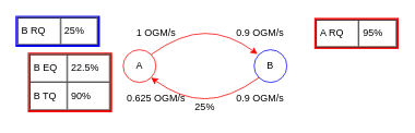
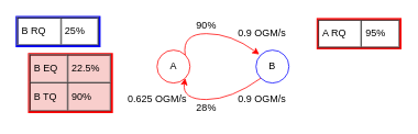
+ <mxCell id="7" value="90%" style="text;html=1;strokeColor=none;fillColor=none;align=center;verticalAlign=middle;whiteSpace=wrap;rounded=0;" parent="1" vertex="1"><mxGeometry x="230" y="20" width="40" height="20" as="geometry" /></mxCell>
- <mxCell id="8" value="1 OGM/s" style="text;html=1;align=center;verticalAlign=middle;resizable=0;points=[];autosize=1;" vertex="1" parent="1"><mxGeometry x="160" y="30" width="60" height="20" as="geometry" /></mxCell>
- <mxCell id="2" value="A" style="ellipse;whiteSpace=wrap;html=1;strokeColor=#FF0000;" parent="1" vertex="1"><mxGeometry x="150" y="60" width="40" height="40" as="geometry" /></mxCell>
+ <mxCell id="2" value="A" style="ellipse;whiteSpace=wrap;html=1;strokeColor=#FF0000;" parent="1" vertex="1"><mxGeometry x="190" y="60" width="40" height="40" as="geometry" /></mxCell>
- <mxCell id="12" value="&lt;table style=&quot;font-size: 1em ; width: 100% ; height: 100%&quot; cellspacing=&quot;0&quot; cellpadding=&quot;4&quot; border=&quot;1&quot;&gt;&lt;tbody&gt;&lt;tr&gt;&lt;td&gt;B EQ&lt;br&gt;&lt;/td&gt;&lt;td&gt;22.5%&lt;br&gt;&lt;/td&gt;&lt;/tr&gt;&lt;tr&gt;&lt;td&gt;B TQ&lt;br&gt;&lt;/td&gt;&lt;td&gt;90%&lt;br&gt;&lt;/td&gt;&lt;/tr&gt;&lt;/tbody&gt;&lt;/table&gt; " style="verticalAlign=top;align=left;overflow=fill;fontSize=12;fontFamily=Helvetica;html=1;strokeColor=#FF0000;strokeWidth=3;" vertex="1" parent="1"><mxGeometry x="35" y="65" width="100" height="70" as="geometry" /></mxCell>
+ <mxCell id="12" value="&lt;table style=&quot;font-size: 1em ; width: 100% ; height: 100%&quot; cellspacing=&quot;0&quot; cellpadding=&quot;4&quot; border=&quot;1&quot;&gt;&lt;tbody&gt;&lt;tr&gt;&lt;td&gt;B EQ&lt;br&gt;&lt;/td&gt;&lt;td&gt;22.5%&lt;br&gt;&lt;/td&gt;&lt;/tr&gt;&lt;tr&gt;&lt;td&gt;B TQ&lt;br&gt;&lt;/td&gt;&lt;td&gt;90%&lt;br&gt;&lt;/td&gt;&lt;/tr&gt;&lt;/tbody&gt;&lt;/table&gt; " style="verticalAlign=top;align=left;overflow=fill;fontSize=12;fontFamily=Helvetica;html=1;strokeColor=#FF0000;strokeWidth=3;fillColor=#f8cecc;" vertex="1" parent="1"><mxGeometry x="35" y="65" width="100" height="70" as="geometry" /></mxCell>
- <mxCell id="6" value="25%" style="text;html=1;strokeColor=none;fillColor=none;align=center;verticalAlign=middle;whiteSpace=wrap;rounded=0;" parent="1" vertex="1"><mxGeometry x="230" y="120" width="40" height="20" as="geometry" /></mxCell>
+ <mxCell id="6" value="28%" style="text;html=1;strokeColor=none;fillColor=none;align=center;verticalAlign=middle;whiteSpace=wrap;rounded=0;" parent="1" vertex="1"><mxGeometry x="230" y="120" width="40" height="20" as="geometry" /></mxCell>
